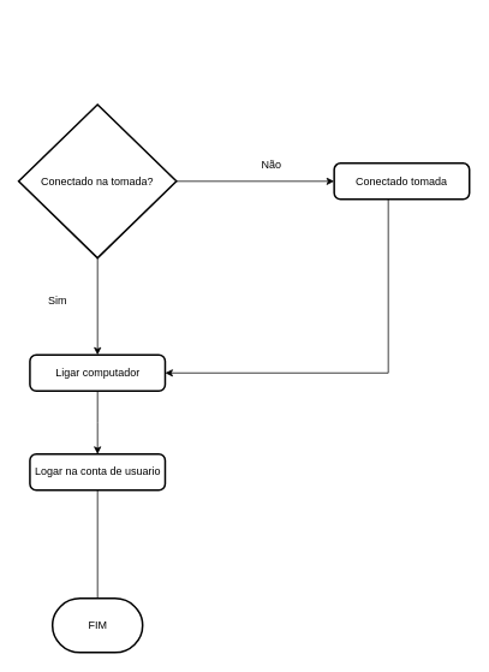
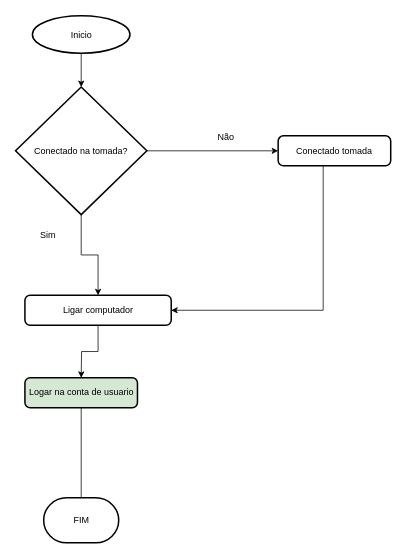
+ <mxCell id="3" value="Inicio" style="strokeWidth=2;html=1;shape=mxgraph.flowchart.start_1;whiteSpace=wrap;" parent="1" vertex="1"><mxGeometry x="42.5" y="20.5" width="130" height="50" as="geometry" /></mxCell>
+ <mxCell id="2" style="edgeStyle=orthogonalEdgeStyle;rounded=0;orthogonalLoop=1;jettySize=auto;html=1;entryX=0.5;entryY=0;entryDx=0;entryDy=0;entryPerimeter=0;" edge="1" parent="1" source="3" target="9"><mxGeometry relative="1" as="geometry" /></mxCell>
- <mxCell id="10" value="Sim" style="text;html=1;align=center;verticalAlign=middle;resizable=0;points=[];autosize=1;strokeColor=none;fillColor=none;" vertex="1" parent="1"><mxGeometry x="42.5" y="323" width="40" height="20" as="geometry" /></mxCell>
+ <mxCell id="10" value="Sim" style="text;html=1;align=center;verticalAlign=middle;resizable=0;points=[];autosize=1;strokeColor=none;fillColor=none;" vertex="1" parent="1"><mxGeometry x="42.5" y="303" width="40" height="20" as="geometry" /></mxCell>
- <mxCell id="13" value="Ligar computador" style="rounded=1;whiteSpace=wrap;html=1;absoluteArcSize=1;arcSize=14;strokeWidth=2;" vertex="1" parent="1"><mxGeometry x="32.5" y="393" width="150" height="40" as="geometry" /></mxCell>
+ <mxCell id="13" value="Ligar computador" style="rounded=1;whiteSpace=wrap;html=1;absoluteArcSize=1;arcSize=14;strokeWidth=2;" vertex="1" parent="1"><mxGeometry x="32.5" y="393" width="195" height="40" as="geometry" /></mxCell>
- <mxCell id="15" value="Logar na conta de usuario" style="rounded=1;whiteSpace=wrap;html=1;absoluteArcSize=1;arcSize=14;strokeWidth=2;" vertex="1" parent="1"><mxGeometry x="32.5" y="503" width="150" height="40" as="geometry" /></mxCell>
+ <mxCell id="15" value="Logar na conta de usuario" style="rounded=1;whiteSpace=wrap;html=1;absoluteArcSize=1;arcSize=14;strokeWidth=2;fillColor=#d5e8d4;" vertex="1" parent="1"><mxGeometry x="32.5" y="503" width="150" height="40" as="geometry" /></mxCell>
